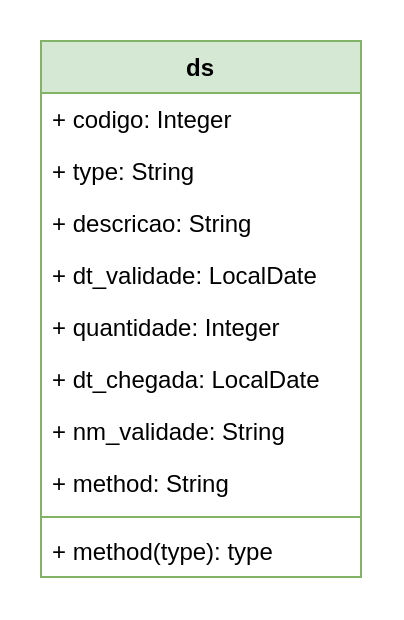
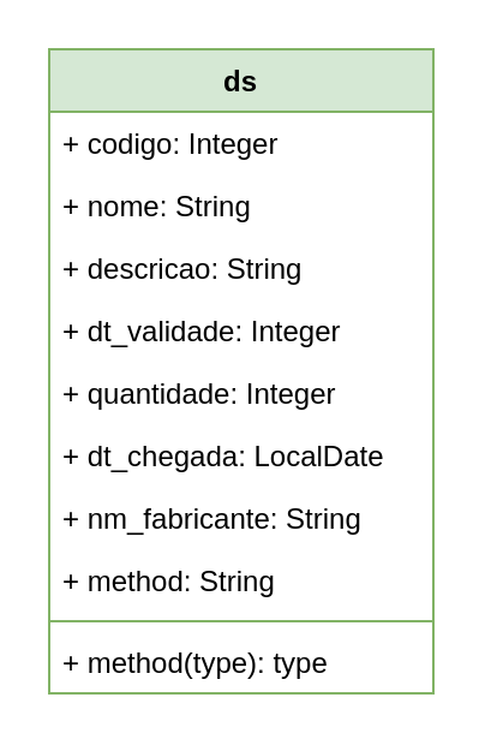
- <mxCell id="4" value="+ type: String" style="text;strokeColor=none;fillColor=none;align=left;verticalAlign=top;spacingLeft=4;spacingRight=4;overflow=hidden;rotatable=0;points=[[0,0.5],[1,0.5]];portConstraint=eastwest;whiteSpace=wrap;html=1;" vertex="1" parent="2"><mxGeometry y="52" width="160" height="26" as="geometry" /></mxCell>
+ <mxCell id="4" value="+ nome: String" style="text;strokeColor=none;fillColor=none;align=left;verticalAlign=top;spacingLeft=4;spacingRight=4;overflow=hidden;rotatable=0;points=[[0,0.5],[1,0.5]];portConstraint=eastwest;whiteSpace=wrap;html=1;" vertex="1" parent="2"><mxGeometry y="52" width="160" height="26" as="geometry" /></mxCell>
- <mxCell id="6" value="+ dt_validade: LocalDate" style="text;strokeColor=none;fillColor=none;align=left;verticalAlign=top;spacingLeft=4;spacingRight=4;overflow=hidden;rotatable=0;points=[[0,0.5],[1,0.5]];portConstraint=eastwest;whiteSpace=wrap;html=1;" vertex="1" parent="2"><mxGeometry y="104" width="160" height="26" as="geometry" /></mxCell>
+ <mxCell id="6" value="+ dt_validade: Integer" style="text;strokeColor=none;fillColor=none;align=left;verticalAlign=top;spacingLeft=4;spacingRight=4;overflow=hidden;rotatable=0;points=[[0,0.5],[1,0.5]];portConstraint=eastwest;whiteSpace=wrap;html=1;" vertex="1" parent="2"><mxGeometry y="104" width="160" height="26" as="geometry" /></mxCell>
- <mxCell id="9" value="+ nm_validade: String" style="text;strokeColor=none;fillColor=none;align=left;verticalAlign=top;spacingLeft=4;spacingRight=4;overflow=hidden;rotatable=0;points=[[0,0.5],[1,0.5]];portConstraint=eastwest;whiteSpace=wrap;html=1;" vertex="1" parent="2"><mxGeometry y="182" width="160" height="26" as="geometry" /></mxCell>
+ <mxCell id="9" value="+ nm_fabricante: String" style="text;strokeColor=none;fillColor=none;align=left;verticalAlign=top;spacingLeft=4;spacingRight=4;overflow=hidden;rotatable=0;points=[[0,0.5],[1,0.5]];portConstraint=eastwest;whiteSpace=wrap;html=1;" vertex="1" parent="2"><mxGeometry y="182" width="160" height="26" as="geometry" /></mxCell>
